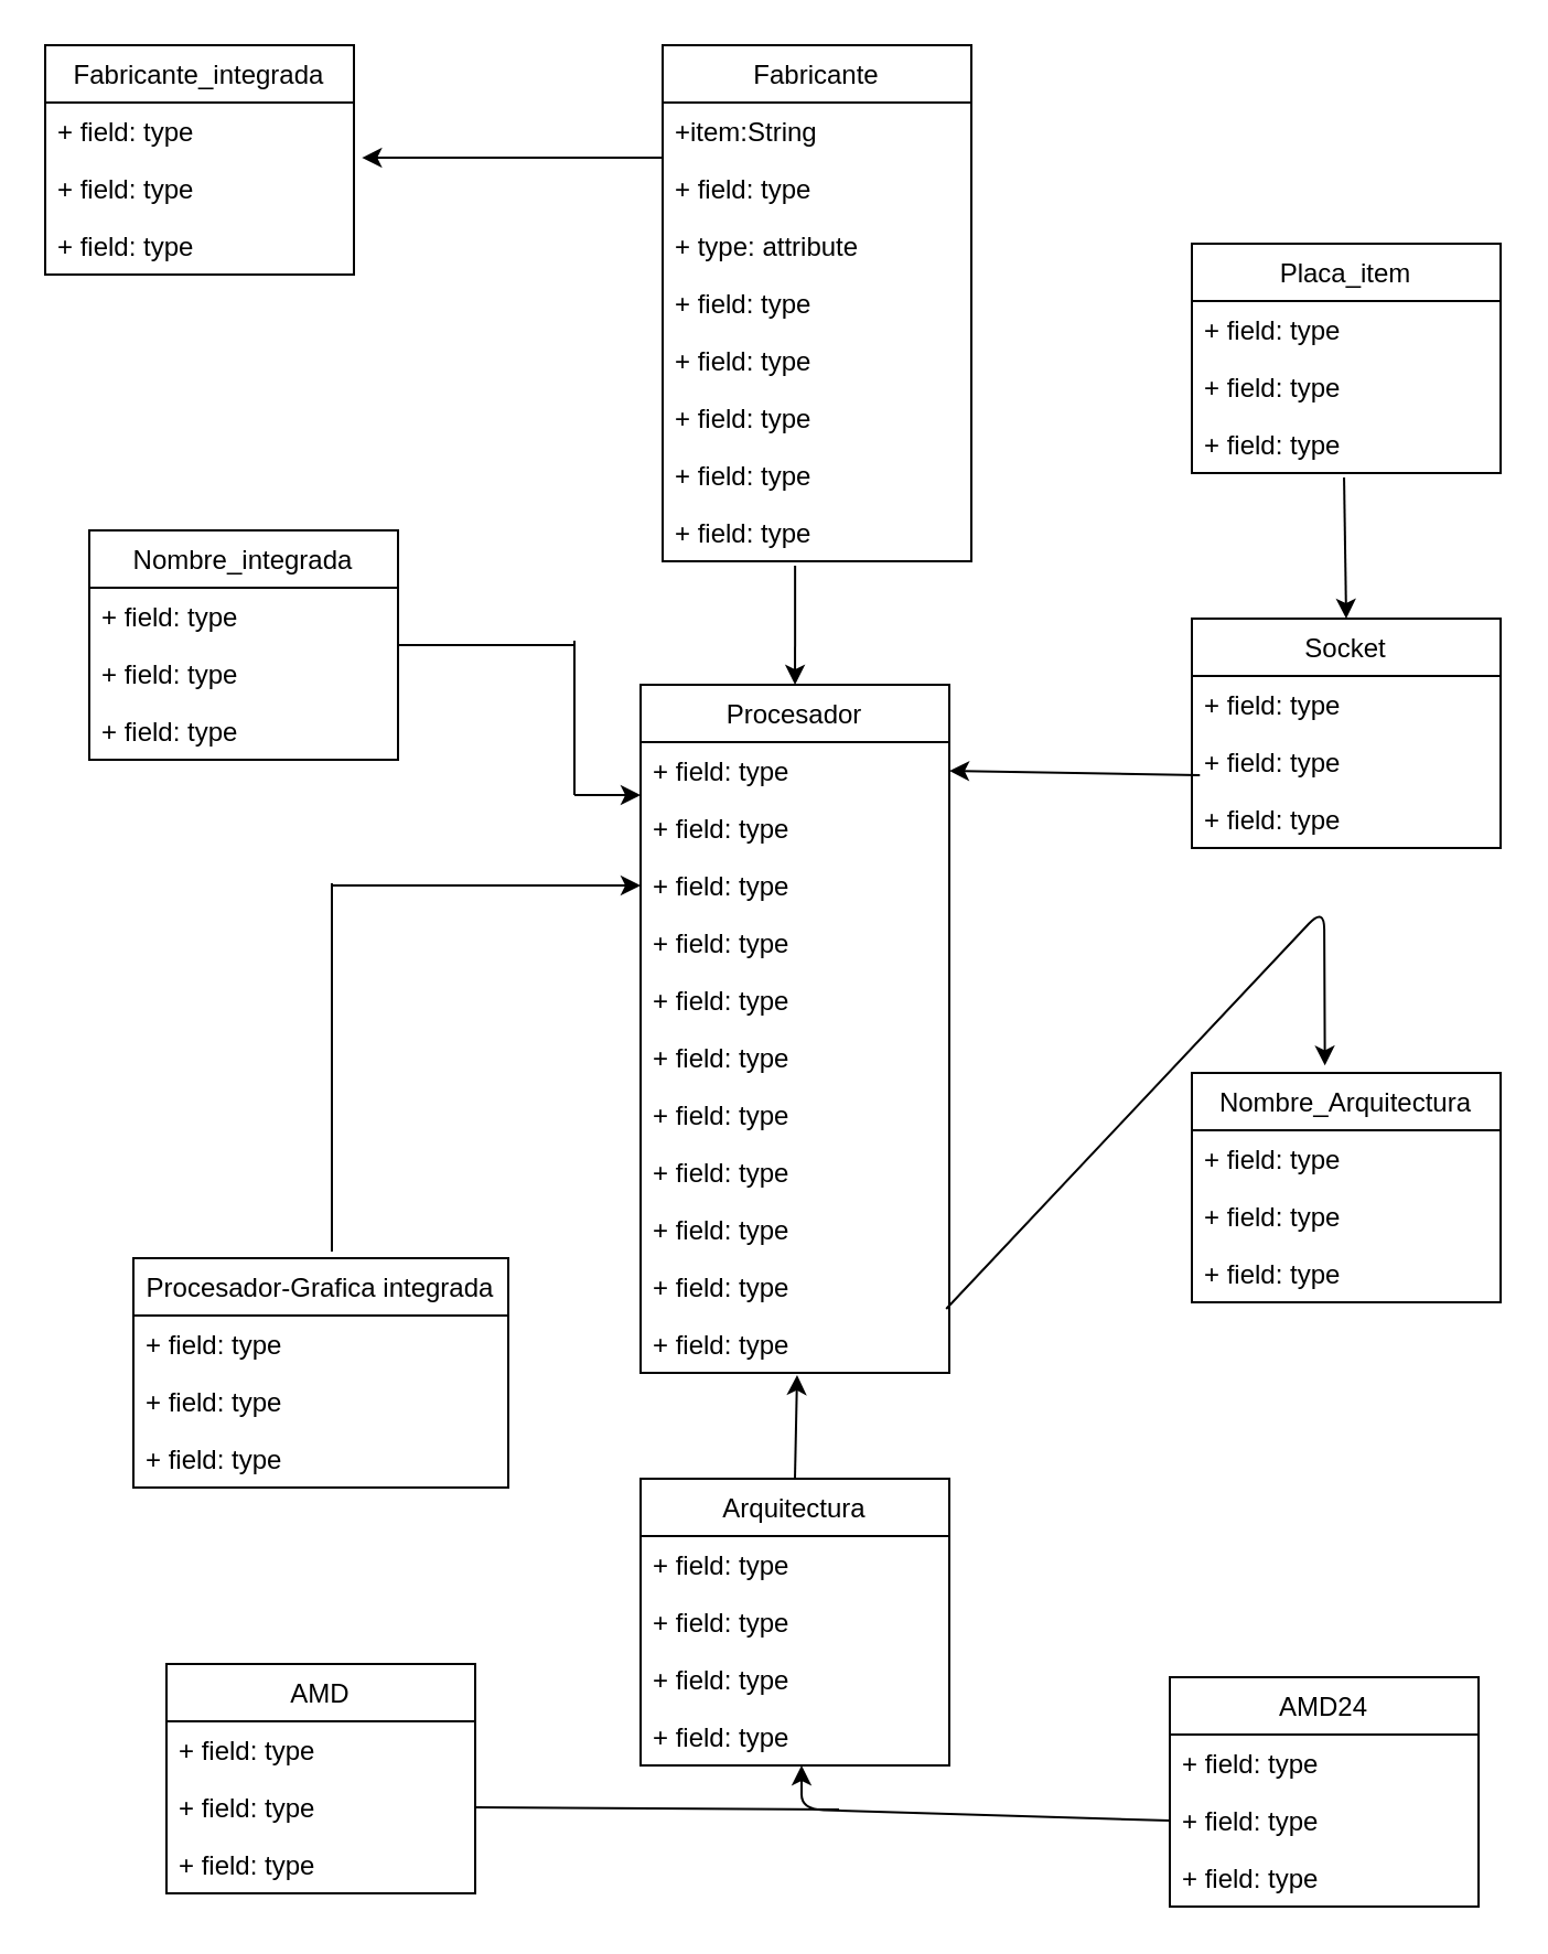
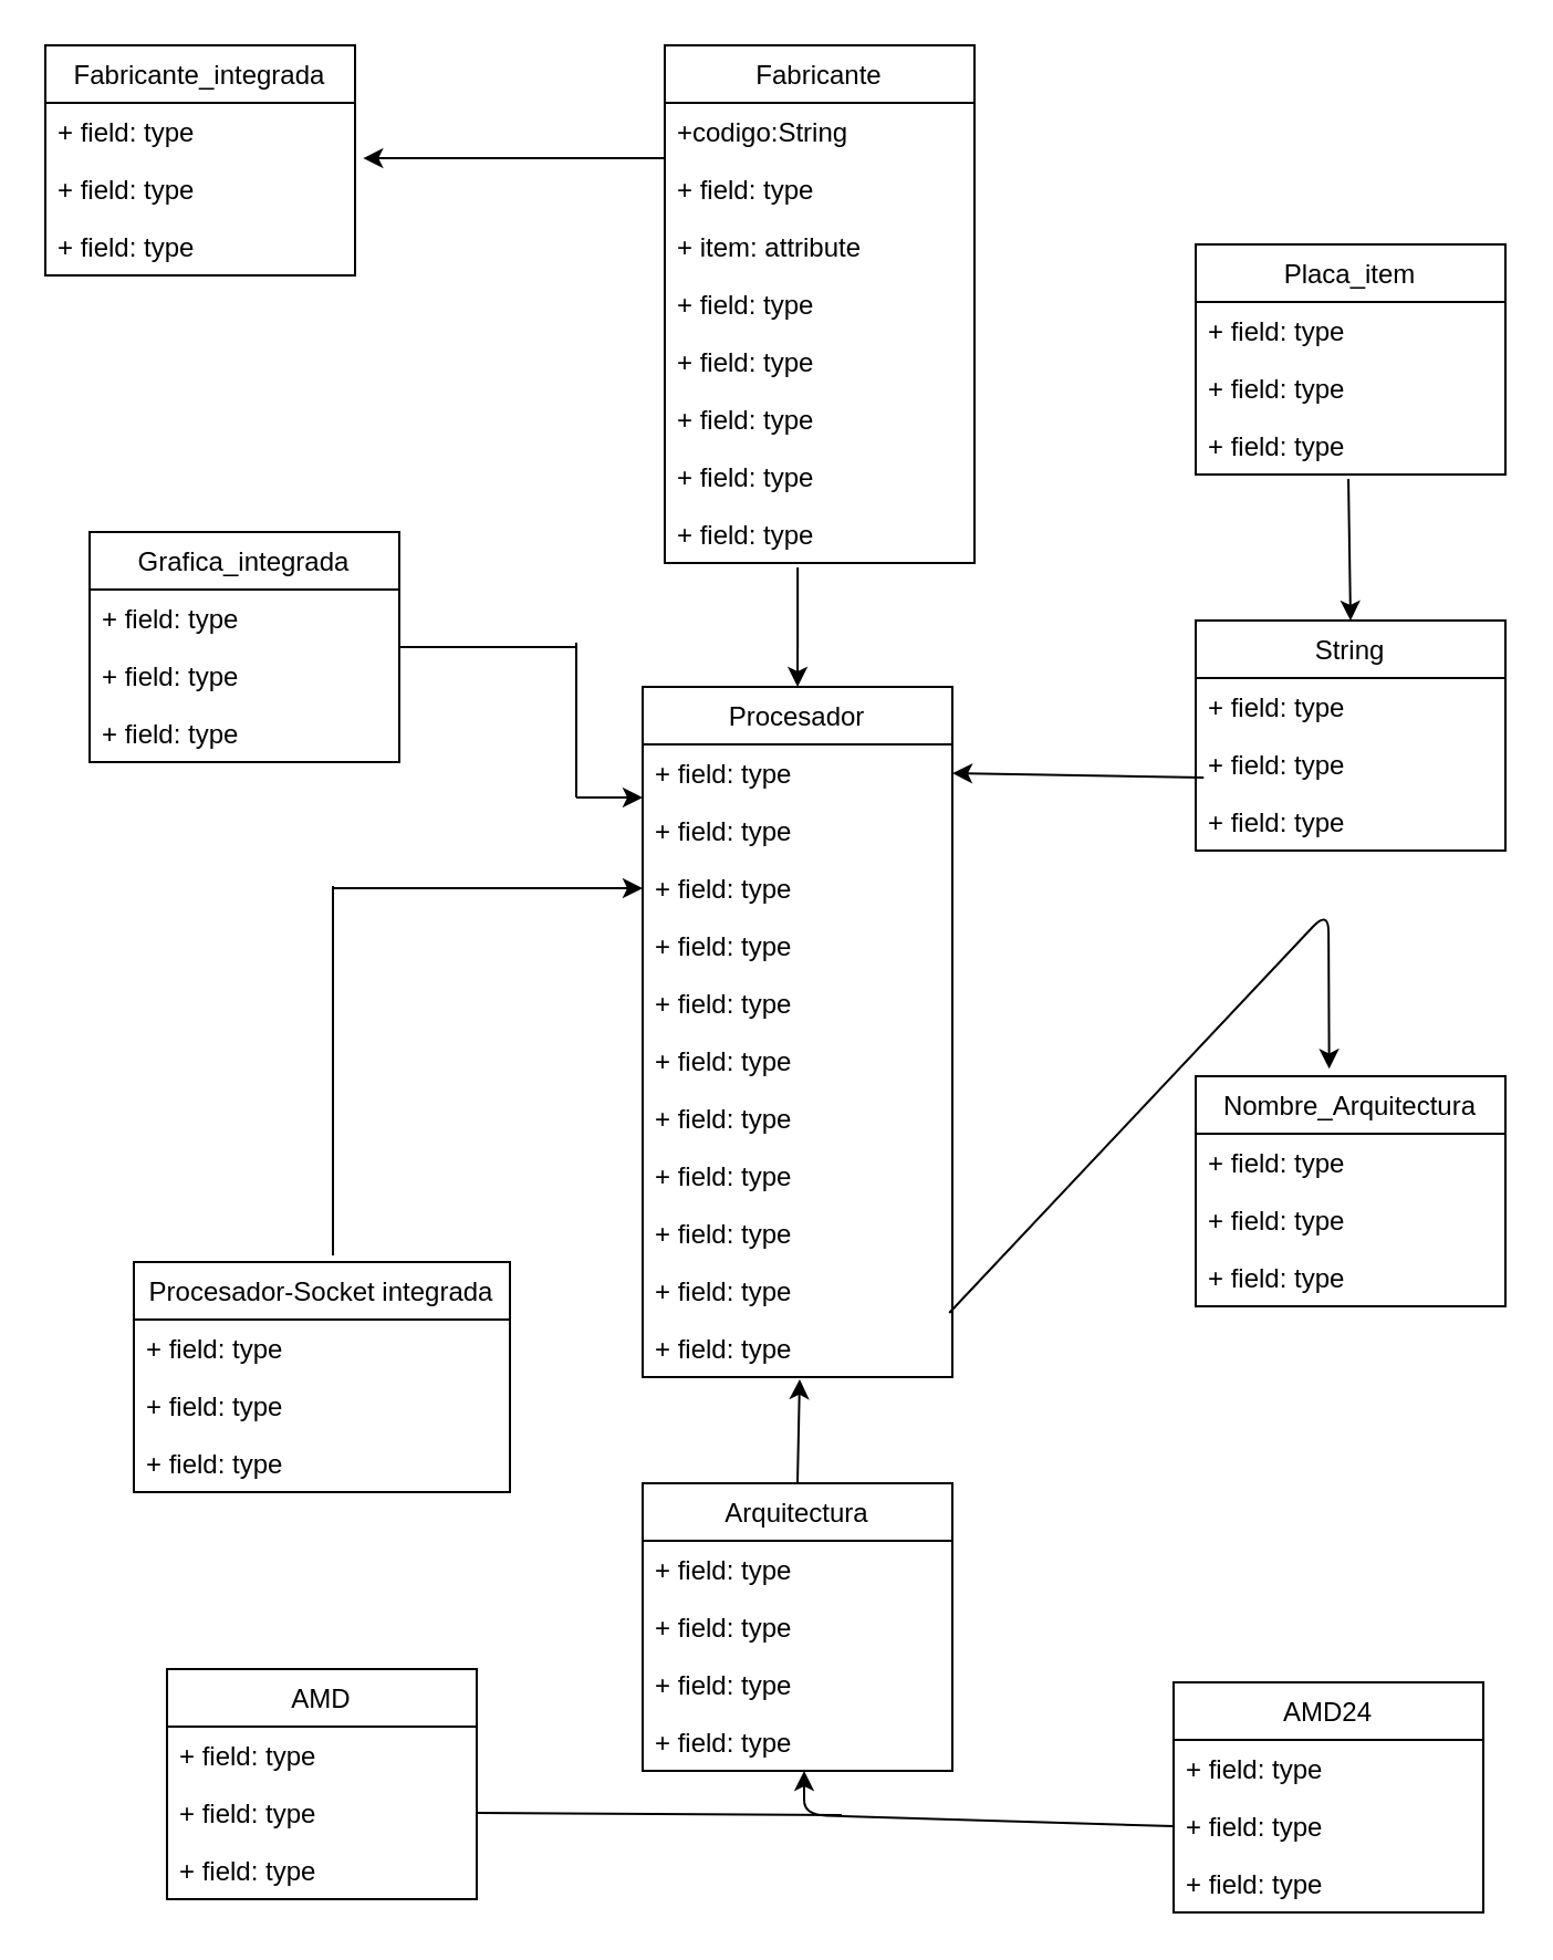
- <mxCell id="15" value="+item:String" style="text;strokeColor=none;fillColor=none;align=left;verticalAlign=top;spacingLeft=4;spacingRight=4;overflow=hidden;rotatable=0;points=[[0,0.5],[1,0.5]];portConstraint=eastwest;" vertex="1" parent="14"><mxGeometry y="26" width="140" height="26" as="geometry" /></mxCell>
+ <mxCell id="15" value="+codigo:String" style="text;strokeColor=none;fillColor=none;align=left;verticalAlign=top;spacingLeft=4;spacingRight=4;overflow=hidden;rotatable=0;points=[[0,0.5],[1,0.5]];portConstraint=eastwest;" vertex="1" parent="14"><mxGeometry y="26" width="140" height="26" as="geometry" /></mxCell>
- <mxCell id="17" value="+ type: attribute" style="text;strokeColor=none;fillColor=none;align=left;verticalAlign=top;spacingLeft=4;spacingRight=4;overflow=hidden;rotatable=0;points=[[0,0.5],[1,0.5]];portConstraint=eastwest;" vertex="1" parent="14"><mxGeometry y="78" width="140" height="26" as="geometry" /></mxCell>
+ <mxCell id="17" value="+ item: attribute" style="text;strokeColor=none;fillColor=none;align=left;verticalAlign=top;spacingLeft=4;spacingRight=4;overflow=hidden;rotatable=0;points=[[0,0.5],[1,0.5]];portConstraint=eastwest;" vertex="1" parent="14"><mxGeometry y="78" width="140" height="26" as="geometry" /></mxCell>
- <mxCell id="40" value="Nombre_integrada" style="swimlane;fontStyle=0;childLayout=stackLayout;horizontal=1;startSize=26;fillColor=none;horizontalStack=0;resizeParent=1;resizeParentMax=0;resizeLast=0;collapsible=1;marginBottom=0;" vertex="1" parent="1"><mxGeometry x="40" y="240" width="140" height="104" as="geometry" /></mxCell>
+ <mxCell id="40" value="Grafica_integrada" style="swimlane;fontStyle=0;childLayout=stackLayout;horizontal=1;startSize=26;fillColor=none;horizontalStack=0;resizeParent=1;resizeParentMax=0;resizeLast=0;collapsible=1;marginBottom=0;" vertex="1" parent="1"><mxGeometry x="40" y="240" width="140" height="104" as="geometry" /></mxCell>
- <mxCell id="23" value="Socket" style="swimlane;fontStyle=0;childLayout=stackLayout;horizontal=1;startSize=26;fillColor=none;horizontalStack=0;resizeParent=1;resizeParentMax=0;resizeLast=0;collapsible=1;marginBottom=0;" vertex="1" parent="1"><mxGeometry x="540" y="280" width="140" height="104" as="geometry" /></mxCell>
+ <mxCell id="23" value="String" style="swimlane;fontStyle=0;childLayout=stackLayout;horizontal=1;startSize=26;fillColor=none;horizontalStack=0;resizeParent=1;resizeParentMax=0;resizeLast=0;collapsible=1;marginBottom=0;" vertex="1" parent="1"><mxGeometry x="540" y="280" width="140" height="104" as="geometry" /></mxCell>
- <mxCell id="36" value="Procesador-Grafica integrada" style="swimlane;fontStyle=0;childLayout=stackLayout;horizontal=1;startSize=26;fillColor=none;horizontalStack=0;resizeParent=1;resizeParentMax=0;resizeLast=0;collapsible=1;marginBottom=0;" vertex="1" parent="1"><mxGeometry x="60" y="570" width="170" height="104" as="geometry" /></mxCell>
+ <mxCell id="36" value="Procesador-Socket integrada" style="swimlane;fontStyle=0;childLayout=stackLayout;horizontal=1;startSize=26;fillColor=none;horizontalStack=0;resizeParent=1;resizeParentMax=0;resizeLast=0;collapsible=1;marginBottom=0;" vertex="1" parent="1"><mxGeometry x="60" y="570" width="170" height="104" as="geometry" /></mxCell>
